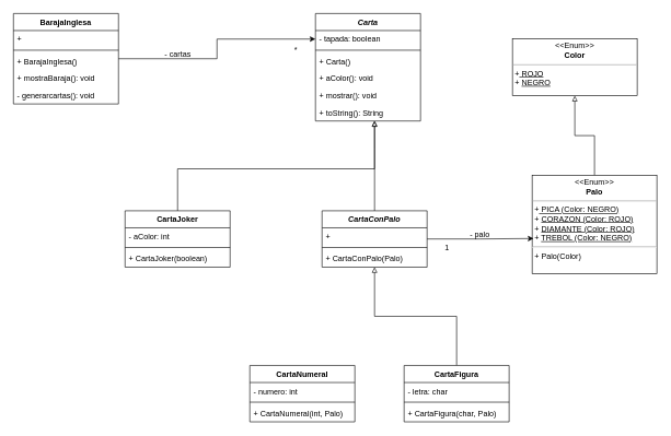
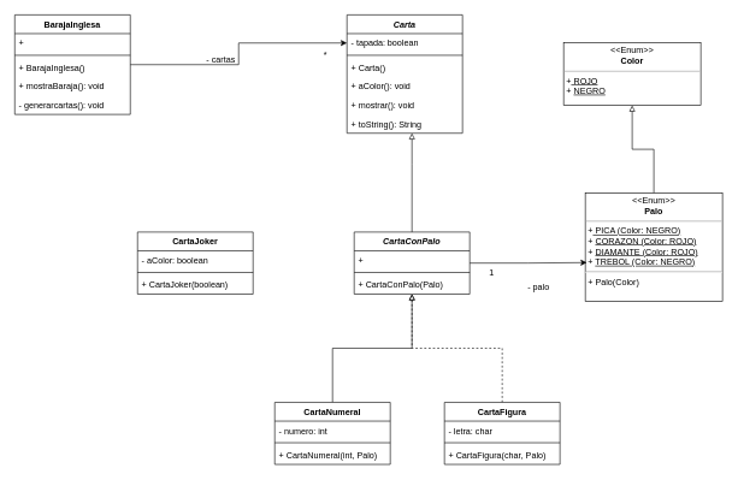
- <mxCell id="16" value="- cartas" style="text;html=1;align=center;verticalAlign=middle;resizable=0;points=[];autosize=1;strokeColor=none;fillColor=none;" vertex="1" parent="1"><mxGeometry x="240" y="67" width="60" height="30" as="geometry" /></mxCell>
+ <mxCell id="16" value="- cartas" style="text;html=1;align=center;verticalAlign=middle;resizable=0;points=[];autosize=1;strokeColor=none;fillColor=none;" vertex="1" parent="1"><mxGeometry x="275" y="67" width="60" height="30" as="geometry" /></mxCell>
- <mxCell id="18" style="edgeStyle=orthogonalEdgeStyle;rounded=0;orthogonalLoop=1;jettySize=auto;html=1;endArrow=block;endFill=0;" edge="1" parent="1" source="19" target="9"><mxGeometry relative="1" as="geometry"><Array as="points"><mxPoint x="270" y="257" /><mxPoint x="570" y="257" /></Array></mxGeometry></mxCell>
- <mxCell id="31" value="- palo" style="text;html=1;align=center;verticalAlign=middle;resizable=0;points=[];autosize=1;strokeColor=none;fillColor=none;" vertex="1" parent="1"><mxGeometry x="705" y="342" width="50" height="30" as="geometry" /></mxCell>
+ <mxCell id="31" value="- palo" style="text;html=1;align=center;verticalAlign=middle;resizable=0;points=[];autosize=1;strokeColor=none;fillColor=none;" vertex="1" parent="1"><mxGeometry x="720" y="382" width="50" height="30" as="geometry" /></mxCell>
- <mxCell id="20" value="- aColor: int" style="text;strokeColor=none;fillColor=none;align=left;verticalAlign=top;spacingLeft=4;spacingRight=4;overflow=hidden;rotatable=0;points=[[0,0.5],[1,0.5]];portConstraint=eastwest;" vertex="1" parent="19"><mxGeometry y="26" width="160" height="26" as="geometry" /></mxCell>
+ <mxCell id="20" value="- aColor: boolean" style="text;strokeColor=none;fillColor=none;align=left;verticalAlign=top;spacingLeft=4;spacingRight=4;overflow=hidden;rotatable=0;points=[[0,0.5],[1,0.5]];portConstraint=eastwest;" vertex="1" parent="19"><mxGeometry y="26" width="160" height="26" as="geometry" /></mxCell>
+ <mxCell id="33" style="edgeStyle=orthogonalEdgeStyle;rounded=0;orthogonalLoop=1;jettySize=auto;html=1;endArrow=block;endFill=0;" edge="1" parent="1" source="34" target="27"><mxGeometry relative="1" as="geometry" /></mxCell>
- <mxCell id="38" style="edgeStyle=orthogonalEdgeStyle;rounded=0;orthogonalLoop=1;jettySize=auto;html=1;endArrow=block;endFill=0;" edge="1" parent="1" source="39" target="27"><mxGeometry relative="1" as="geometry" /></mxCell>
+ <mxCell id="38" style="edgeStyle=orthogonalEdgeStyle;rounded=0;orthogonalLoop=1;jettySize=auto;html=1;endArrow=block;endFill=0;dashed=1;" edge="1" parent="1" source="39" target="27"><mxGeometry relative="1" as="geometry" /></mxCell>
